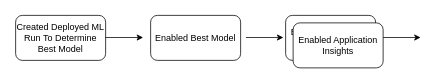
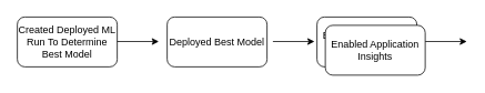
- <mxCell id="4" value="Enabled Best Model" style="rounded=1;whiteSpace=wrap;html=1;" vertex="1" parent="1"><mxGeometry x="200" y="20" width="120" height="60" as="geometry" /></mxCell>
+ <mxCell id="4" value="Deployed Best Model" style="rounded=1;whiteSpace=wrap;html=1;" vertex="1" parent="1"><mxGeometry x="200" y="20" width="120" height="60" as="geometry" /></mxCell>
